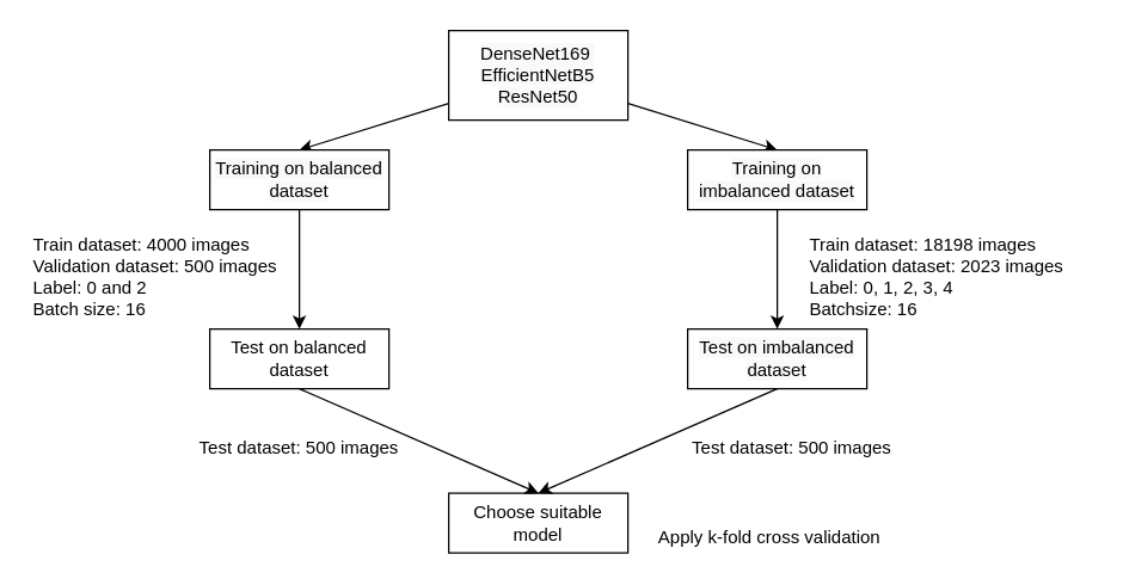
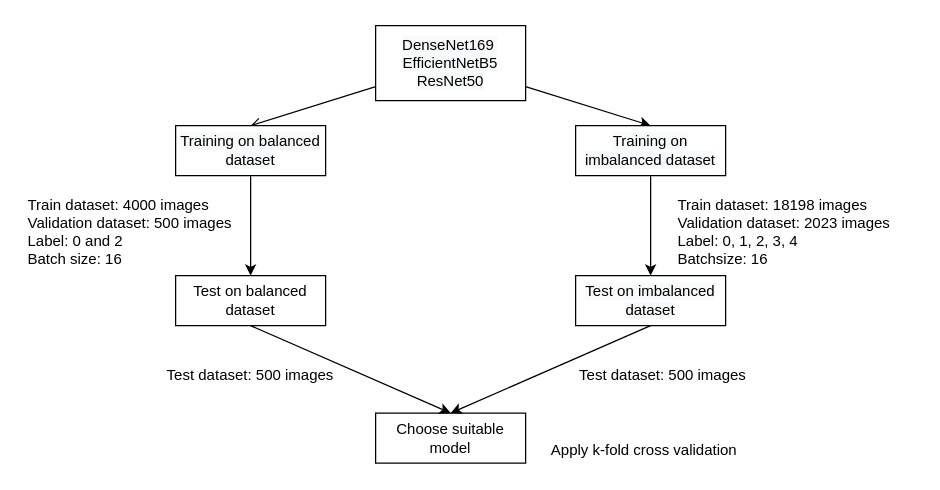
- <mxCell id="2" style="edgeStyle=none;rounded=0;orthogonalLoop=1;jettySize=auto;html=1;entryX=0.5;entryY=0;entryDx=0;entryDy=0;" parent="1" source="4" target="6" edge="1"><mxGeometry relative="1" as="geometry" /></mxCell>
+ <mxCell id="2" style="edgeStyle=none;rounded=0;orthogonalLoop=1;jettySize=auto;html=1;entryX=0.5;entryY=0;entryDx=0;entryDy=0;endArrow=open;" parent="1" source="4" target="6" edge="1"><mxGeometry relative="1" as="geometry" /></mxCell>
